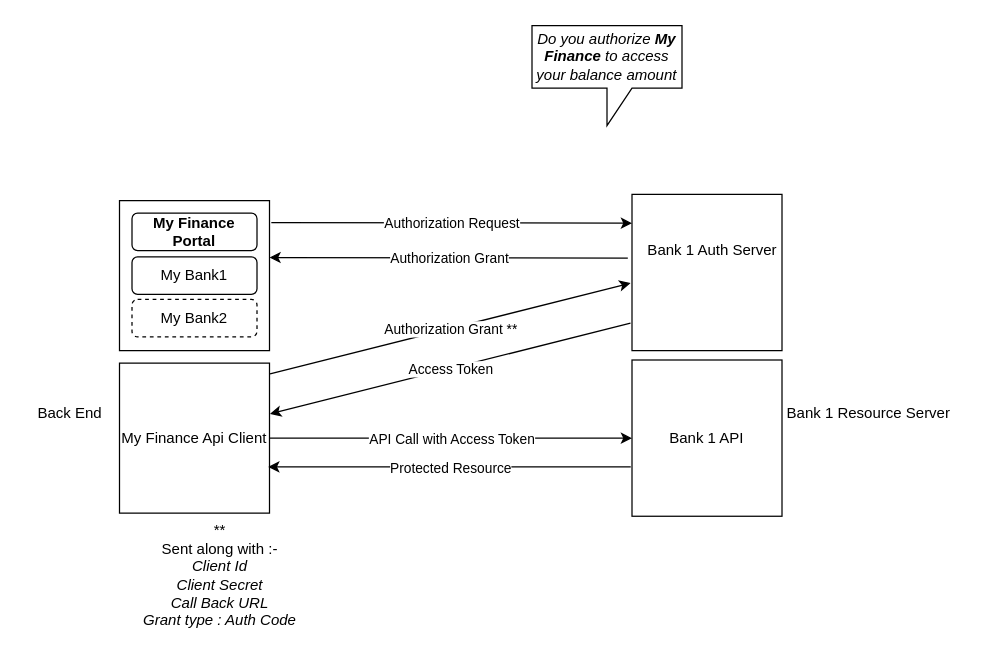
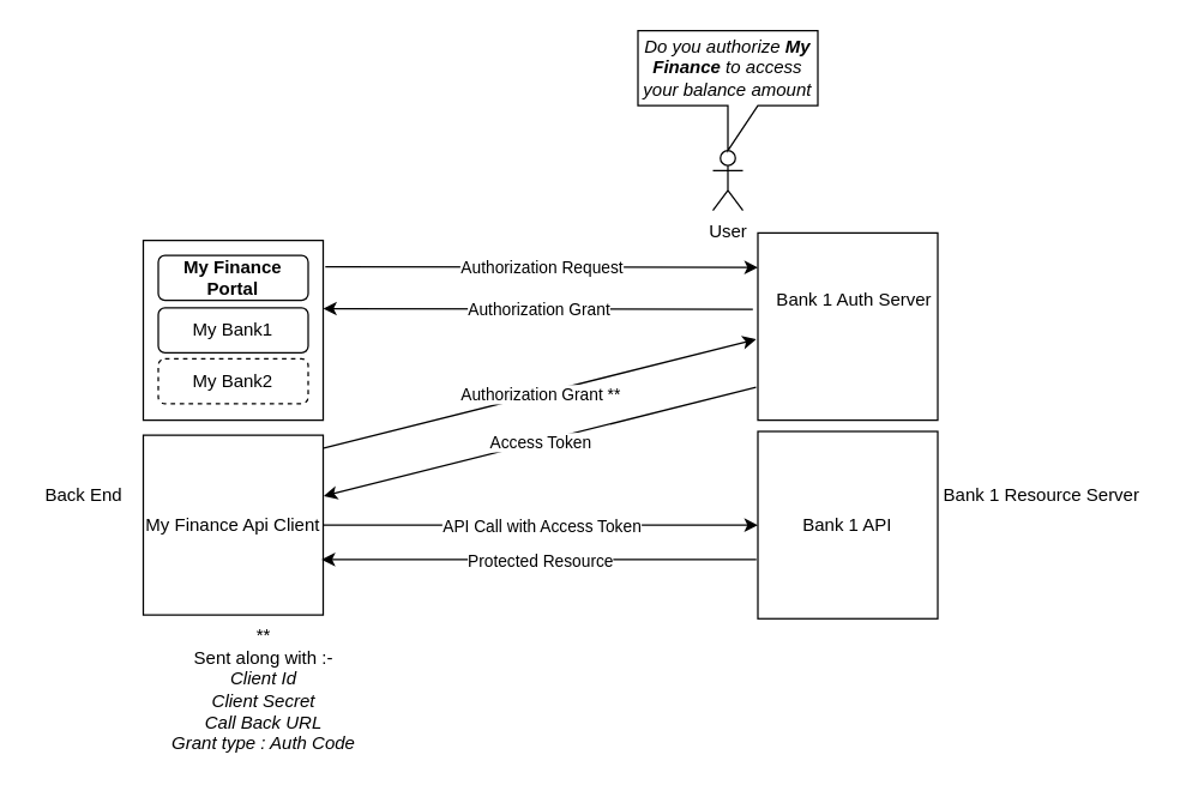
+ <mxCell id="12" value="User" style="shape=umlActor;verticalLabelPosition=bottom;verticalAlign=top;html=1;outlineConnect=0;" vertex="1" parent="1"><mxGeometry x="475" y="100" width="20" height="40" as="geometry" /></mxCell>
